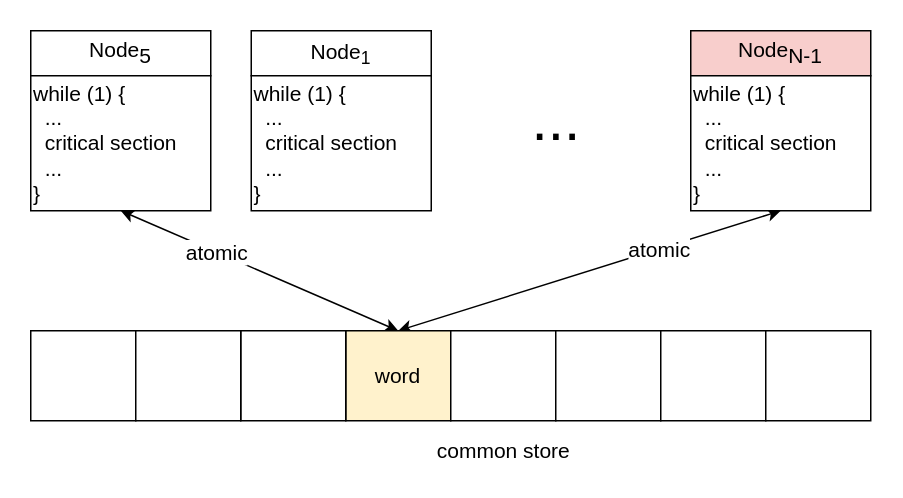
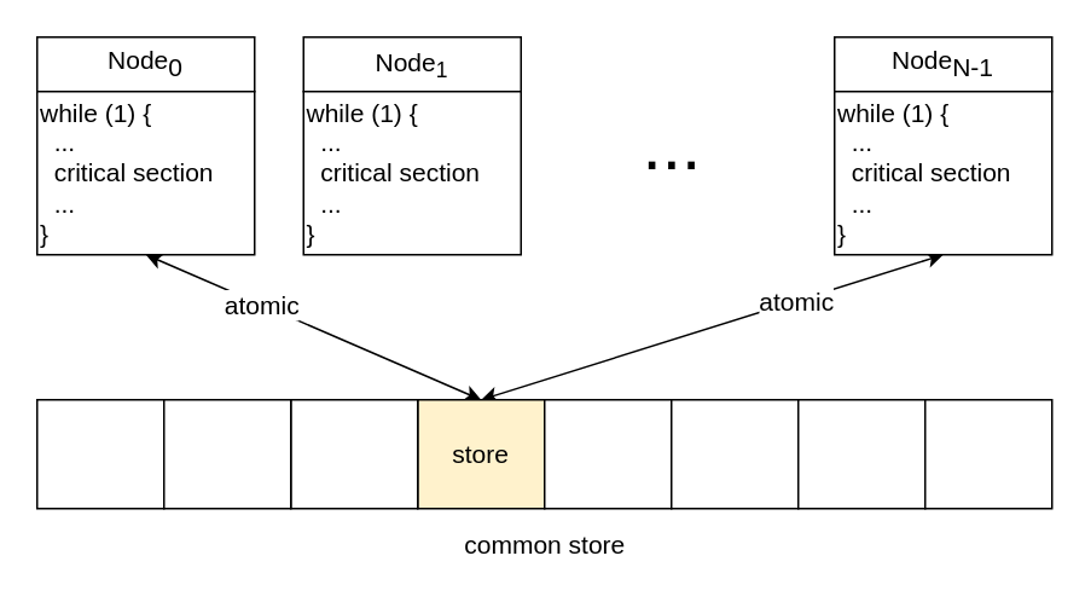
- <mxCell id="4" value="Node&lt;sub style=&quot;font-size: 14px&quot;&gt;5&lt;/sub&gt;" style="rounded=0;whiteSpace=wrap;html=1;strokeColor=#000000;fontSize=14;align=center;" parent="3" vertex="1"><mxGeometry width="120" height="30" as="geometry" /></mxCell>
+ <mxCell id="4" value="Node&lt;sub style=&quot;font-size: 14px&quot;&gt;0&lt;/sub&gt;" style="rounded=0;whiteSpace=wrap;html=1;strokeColor=#000000;fontSize=14;align=center;" parent="3" vertex="1"><mxGeometry width="120" height="30" as="geometry" /></mxCell>
- <mxCell id="23" value="Node&lt;sub style=&quot;font-size: 14px&quot;&gt;N-1&lt;/sub&gt;" style="rounded=0;whiteSpace=wrap;html=1;strokeColor=#000000;fontSize=14;align=center;fillColor=#f8cecc;" parent="22" vertex="1"><mxGeometry width="120" height="30" as="geometry" /></mxCell>
+ <mxCell id="23" value="Node&lt;sub style=&quot;font-size: 14px&quot;&gt;N-1&lt;/sub&gt;" style="rounded=0;whiteSpace=wrap;html=1;strokeColor=#000000;fontSize=14;align=center;" parent="22" vertex="1"><mxGeometry width="120" height="30" as="geometry" /></mxCell>
- <mxCell id="11" value="word" style="rounded=0;whiteSpace=wrap;html=1;fontSize=14;fillColor=#fff2cc;" parent="10" vertex="1"><mxGeometry x="210" width="70" height="60" as="geometry" /></mxCell>
+ <mxCell id="11" value="store" style="rounded=0;whiteSpace=wrap;html=1;fontSize=14;fillColor=#fff2cc;" parent="10" vertex="1"><mxGeometry x="210" width="70" height="60" as="geometry" /></mxCell>
- <mxCell id="2" value="common store" style="text;html=1;align=center;verticalAlign=middle;resizable=0;points=[];autosize=1;fontSize=14;" parent="1" vertex="1"><mxGeometry x="285" y="290" width="100" height="20" as="geometry" /></mxCell>
+ <mxCell id="2" value="common store" style="text;html=1;align=center;verticalAlign=middle;resizable=0;points=[];autosize=1;fontSize=14;" parent="1" vertex="1"><mxGeometry x="250" y="290" width="100" height="20" as="geometry" /></mxCell>
